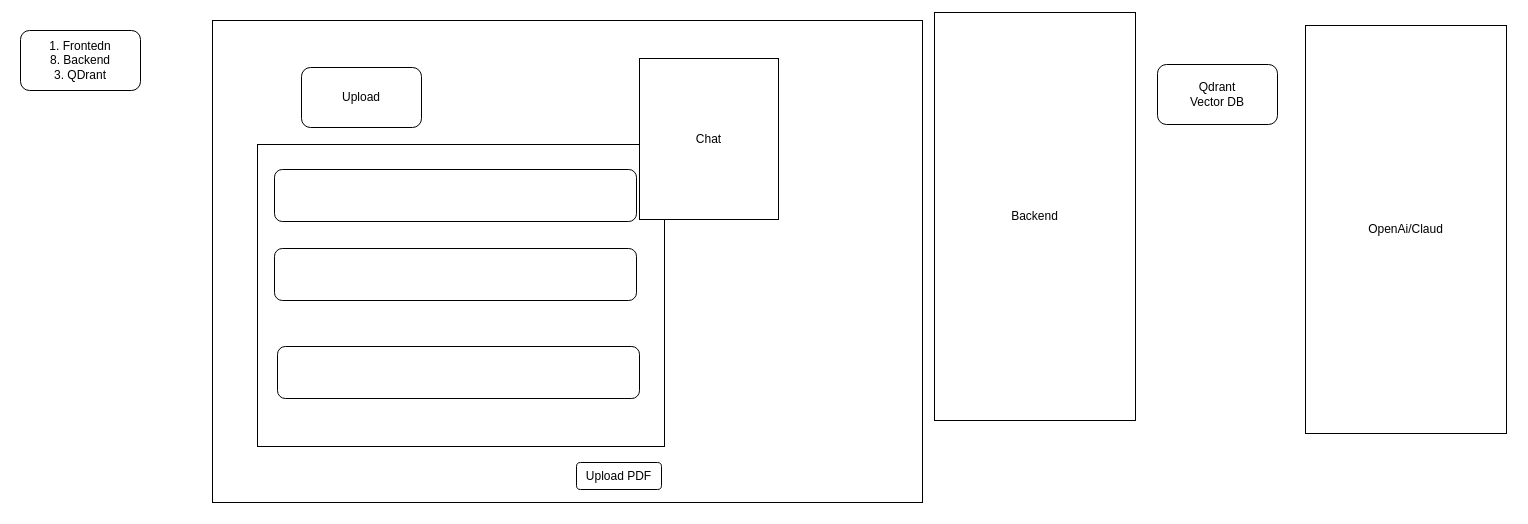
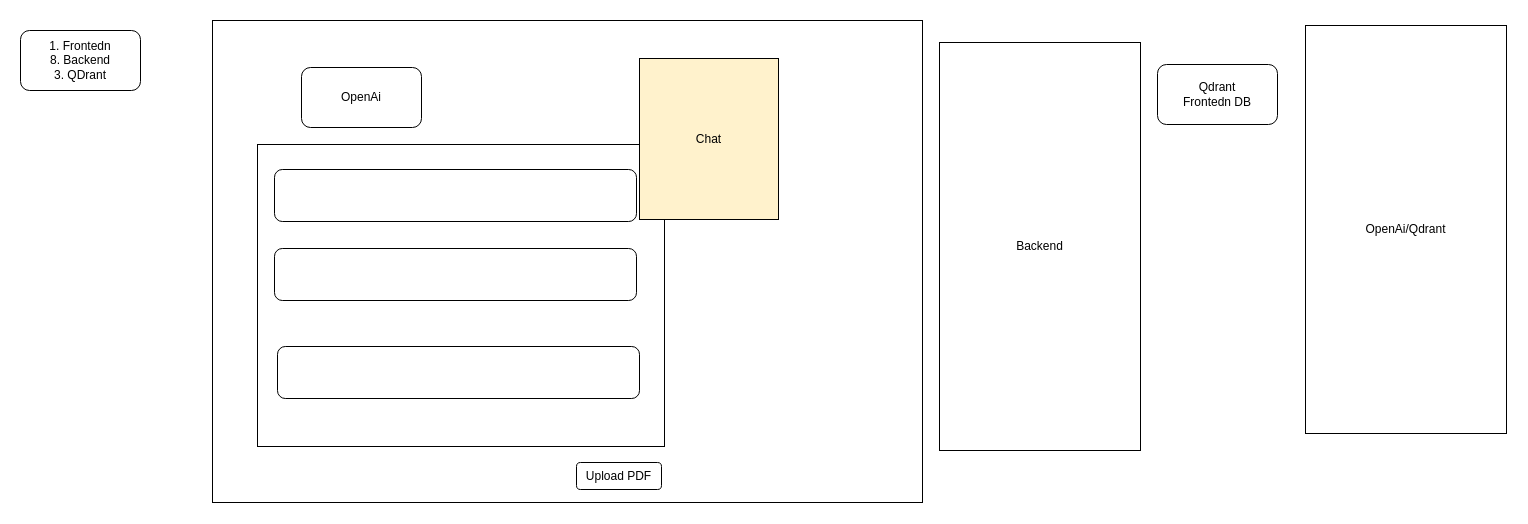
- <mxCell id="12" value="Qdrant&lt;br&gt;Vector DB" style="rounded=1;whiteSpace=wrap;html=1;" vertex="1" parent="1"><mxGeometry x="1157" y="64" width="120" height="60" as="geometry" /></mxCell>
+ <mxCell id="12" value="Qdrant&lt;br&gt;Frontedn DB" style="rounded=1;whiteSpace=wrap;html=1;" vertex="1" parent="1"><mxGeometry x="1157" y="64" width="120" height="60" as="geometry" /></mxCell>
- <mxCell id="3" value="Upload" style="rounded=1;whiteSpace=wrap;html=1;" vertex="1" parent="1"><mxGeometry x="301" y="67" width="120" height="60" as="geometry" /></mxCell>
+ <mxCell id="3" value="OpenAi" style="rounded=1;whiteSpace=wrap;html=1;" vertex="1" parent="1"><mxGeometry x="301" y="67" width="120" height="60" as="geometry" /></mxCell>
- <mxCell id="5" value="Chat" style="rounded=0;whiteSpace=wrap;html=1;" vertex="1" parent="1"><mxGeometry x="639" y="58" width="139" height="161" as="geometry" /></mxCell>
+ <mxCell id="5" value="Chat" style="rounded=0;whiteSpace=wrap;html=1;fillColor=#fff2cc;" vertex="1" parent="1"><mxGeometry x="639" y="58" width="139" height="161" as="geometry" /></mxCell>
- <mxCell id="9" value="Backend&lt;br&gt;" style="rounded=0;whiteSpace=wrap;html=1;" vertex="1" parent="1"><mxGeometry x="934" y="12" width="201" height="408" as="geometry" /></mxCell>
+ <mxCell id="9" value="Backend&lt;br&gt;" style="rounded=0;whiteSpace=wrap;html=1;" vertex="1" parent="1"><mxGeometry x="939" y="42" width="201" height="408" as="geometry" /></mxCell>
- <mxCell id="10" value="OpenAi/Claud" style="rounded=0;whiteSpace=wrap;html=1;" vertex="1" parent="1"><mxGeometry x="1305" y="25" width="201" height="408" as="geometry" /></mxCell>
+ <mxCell id="10" value="OpenAi/Qdrant" style="rounded=0;whiteSpace=wrap;html=1;" vertex="1" parent="1"><mxGeometry x="1305" y="25" width="201" height="408" as="geometry" /></mxCell>
